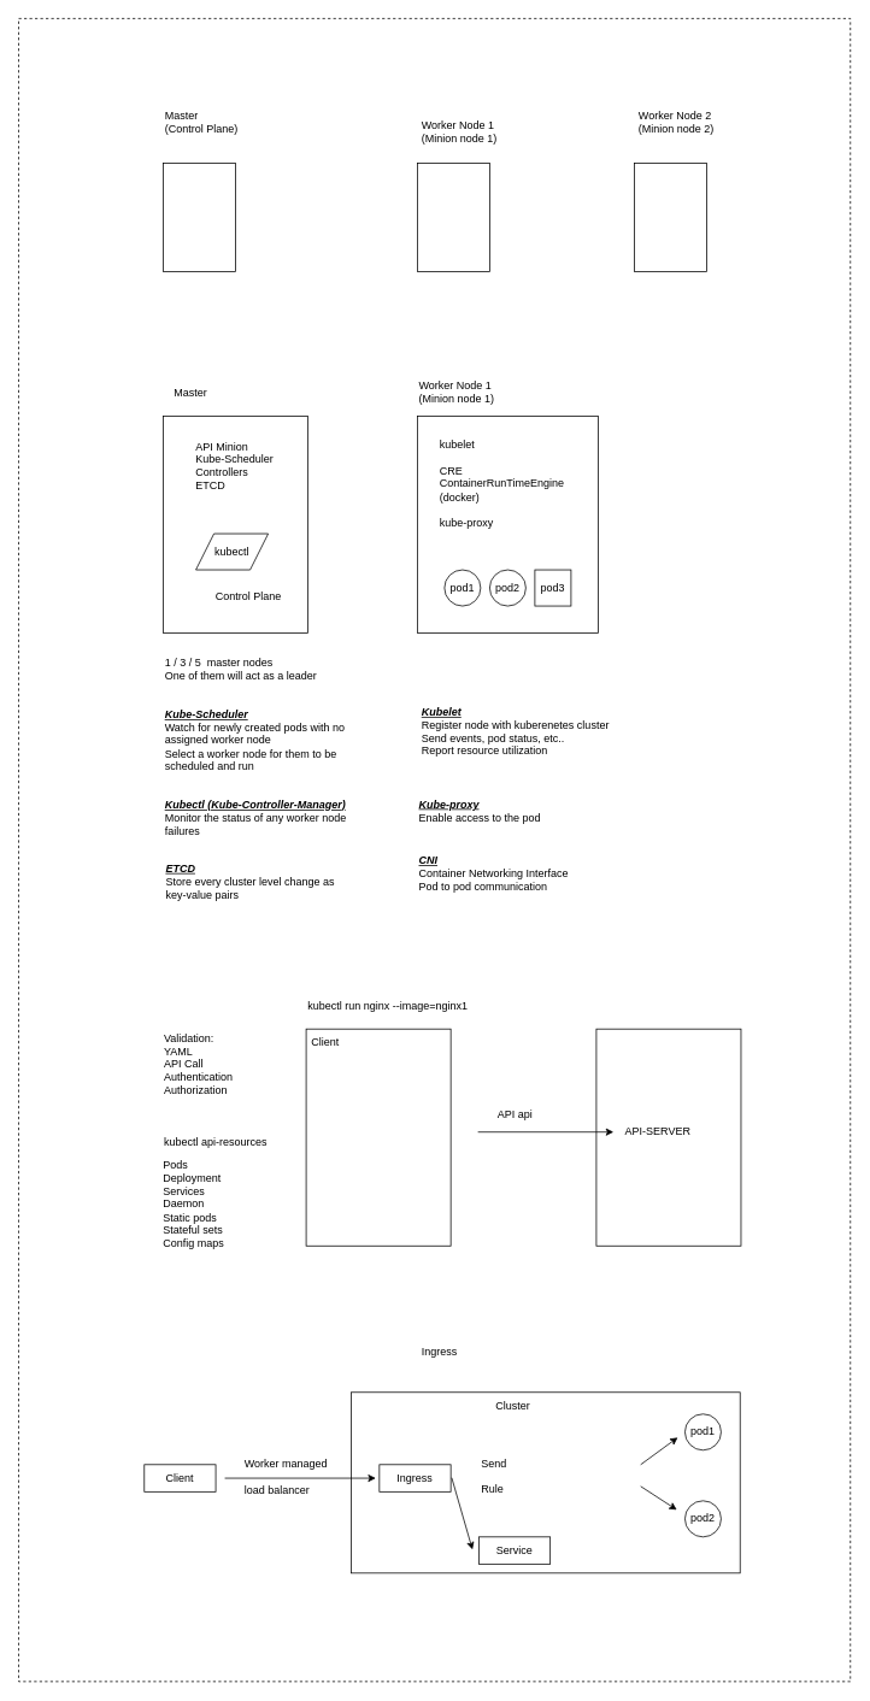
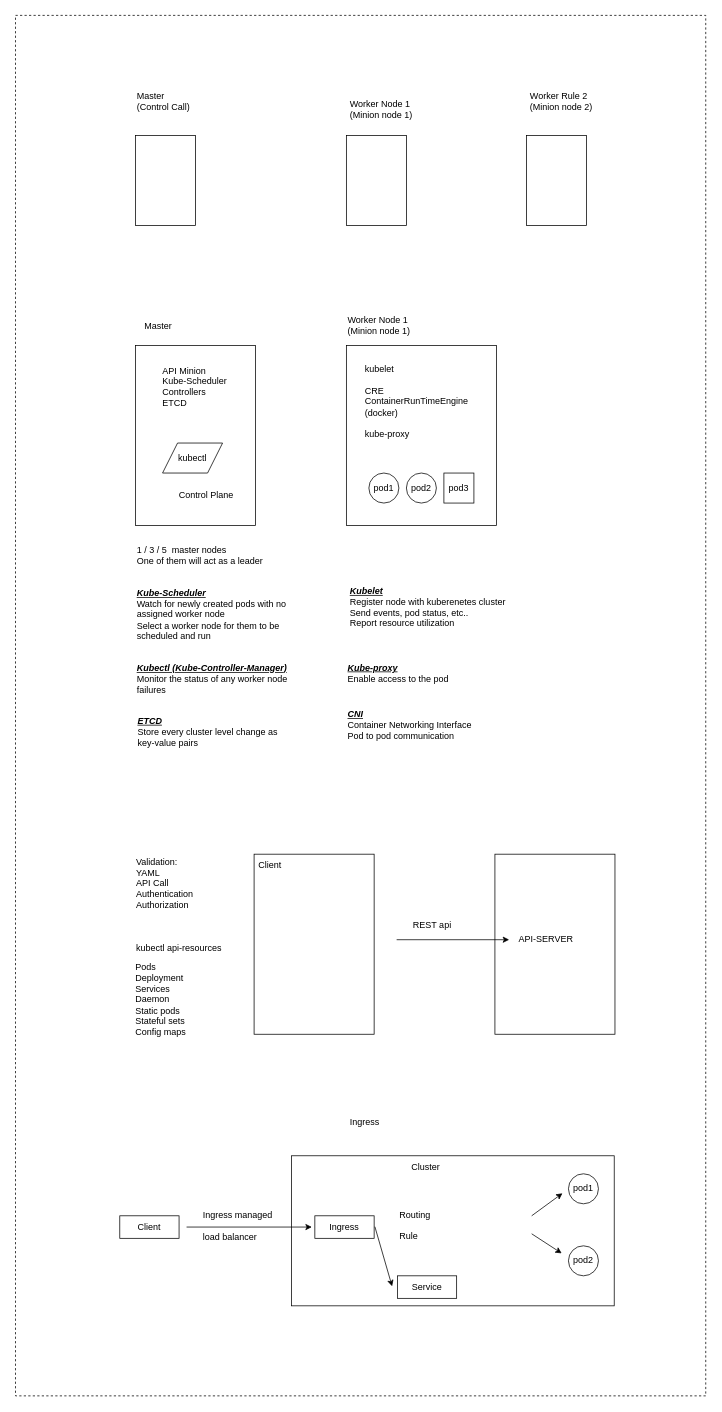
- <mxCell id="3" value="Master&amp;nbsp;&lt;br&gt;&lt;div style=&quot;&quot;&gt;&lt;span style=&quot;background-color: initial;&quot;&gt;(Control Plane)&lt;/span&gt;&lt;/div&gt;" style="text;html=1;strokeColor=none;fillColor=none;align=left;verticalAlign=middle;whiteSpace=wrap;rounded=0;" parent="1" vertex="1"><mxGeometry x="180" y="120" width="120" height="30" as="geometry" /></mxCell>
+ <mxCell id="3" value="Master&amp;nbsp;&lt;br&gt;&lt;div style=&quot;&quot;&gt;&lt;span style=&quot;background-color: initial;&quot;&gt;(Control Call)&lt;/span&gt;&lt;/div&gt;" style="text;html=1;strokeColor=none;fillColor=none;align=left;verticalAlign=middle;whiteSpace=wrap;rounded=0;" parent="1" vertex="1"><mxGeometry x="180" y="120" width="120" height="30" as="geometry" /></mxCell>
- <mxCell id="5" value="Worker Node 2&lt;br&gt;&lt;div style=&quot;&quot;&gt;&lt;span style=&quot;background-color: initial;&quot;&gt;(Minion node 2)&lt;/span&gt;&lt;/div&gt;" style="text;html=1;strokeColor=none;fillColor=none;align=left;verticalAlign=middle;whiteSpace=wrap;rounded=0;" parent="1" vertex="1"><mxGeometry x="704" y="120" width="120" height="30" as="geometry" /></mxCell>
+ <mxCell id="5" value="Worker Rule 2&lt;br&gt;&lt;div style=&quot;&quot;&gt;&lt;span style=&quot;background-color: initial;&quot;&gt;(Minion node 2)&lt;/span&gt;&lt;/div&gt;" style="text;html=1;strokeColor=none;fillColor=none;align=left;verticalAlign=middle;whiteSpace=wrap;rounded=0;" parent="1" vertex="1"><mxGeometry x="704" y="120" width="120" height="30" as="geometry" /></mxCell>
- <mxCell id="26" value="kubectl run nginx --image=nginx1" style="text;html=1;strokeColor=none;fillColor=none;align=left;verticalAlign=middle;whiteSpace=wrap;rounded=0;" parent="1" vertex="1"><mxGeometry x="338" y="1098" width="200" height="30" as="geometry" /></mxCell>
- <mxCell id="32" value="API api" style="text;html=1;strokeColor=none;fillColor=none;align=left;verticalAlign=middle;whiteSpace=wrap;rounded=0;" parent="1" vertex="1"><mxGeometry x="548" y="1218" width="70" height="30" as="geometry" /></mxCell>
+ <mxCell id="32" value="REST api" style="text;html=1;strokeColor=none;fillColor=none;align=left;verticalAlign=middle;whiteSpace=wrap;rounded=0;" parent="1" vertex="1"><mxGeometry x="548" y="1218" width="70" height="30" as="geometry" /></mxCell>
- <mxCell id="47" value="Send&lt;br&gt;&lt;br&gt;Rule" style="text;html=1;strokeColor=none;fillColor=none;align=left;verticalAlign=middle;whiteSpace=wrap;rounded=0;" parent="1" vertex="1"><mxGeometry x="530" y="1603" width="56" height="60" as="geometry" /></mxCell>
+ <mxCell id="47" value="Routing&lt;br&gt;&lt;br&gt;Rule" style="text;html=1;strokeColor=none;fillColor=none;align=left;verticalAlign=middle;whiteSpace=wrap;rounded=0;" parent="1" vertex="1"><mxGeometry x="530" y="1603" width="56" height="60" as="geometry" /></mxCell>
- <mxCell id="42" value="Worker managed&lt;br&gt;&lt;br&gt;load balancer" style="text;html=1;strokeColor=none;fillColor=none;align=left;verticalAlign=middle;whiteSpace=wrap;rounded=0;" parent="1" vertex="1"><mxGeometry x="268" y="1604" width="96" height="60" as="geometry" /></mxCell>
+ <mxCell id="42" value="Ingress managed&lt;br&gt;&lt;br&gt;load balancer" style="text;html=1;strokeColor=none;fillColor=none;align=left;verticalAlign=middle;whiteSpace=wrap;rounded=0;" parent="1" vertex="1"><mxGeometry x="268" y="1604" width="96" height="60" as="geometry" /></mxCell>
